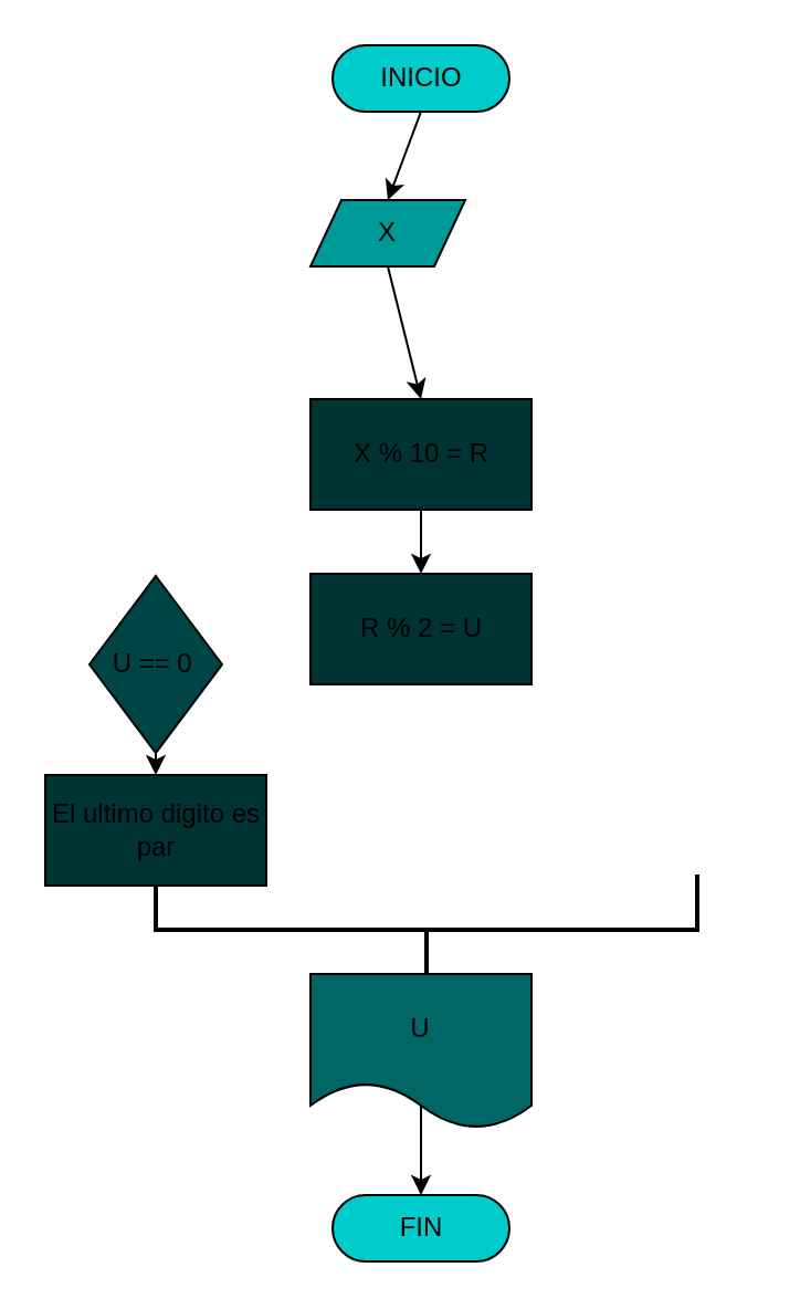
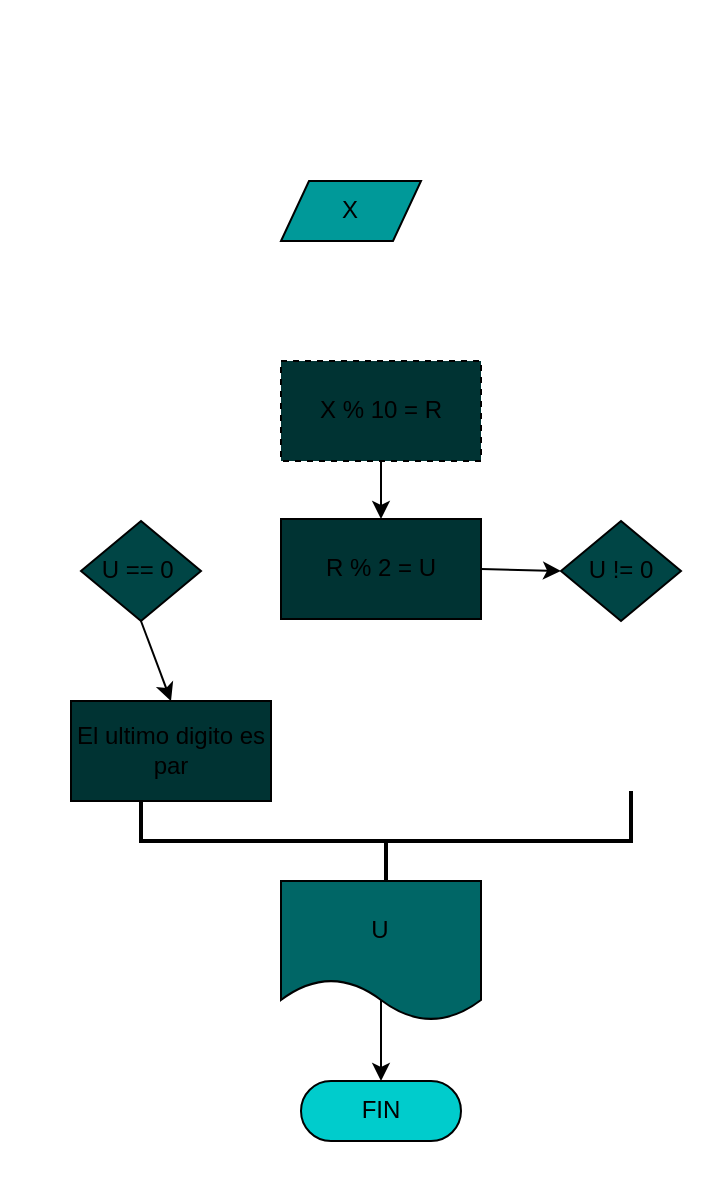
- <mxCell id="4" value="INICIO" style="html=1;dashed=0;whitespace=wrap;shape=mxgraph.dfd.start;fillColor=#00CCCC;" parent="1" vertex="1"><mxGeometry x="150" y="20" width="80" height="30" as="geometry" /></mxCell>
- <mxCell id="3" style="edgeStyle=none;html=1;exitX=0.5;exitY=0.5;exitDx=0;exitDy=15;exitPerimeter=0;entryX=0.5;entryY=0;entryDx=0;entryDy=0;" parent="1" source="4" target="6" edge="1"><mxGeometry relative="1" as="geometry" /></mxCell>
- <mxCell id="5" style="edgeStyle=none;html=1;exitX=0.5;exitY=1;exitDx=0;exitDy=0;entryX=0.5;entryY=0;entryDx=0;entryDy=0;" parent="1" source="6" target="8" edge="1"><mxGeometry relative="1" as="geometry" /></mxCell>
- <mxCell id="8" value="X % 10 = R" style="html=1;dashed=0;whitespace=wrap;fillColor=#003333;" parent="1" vertex="1"><mxGeometry x="140" y="180" width="100" height="50" as="geometry" /></mxCell>
+ <mxCell id="8" value="X % 10 = R" style="html=1;dashed=1;whitespace=wrap;fillColor=#003333;" parent="1" vertex="1"><mxGeometry x="140" y="180" width="100" height="50" as="geometry" /></mxCell>
+ <mxCell id="12" style="edgeStyle=none;html=1;exitX=1;exitY=0.5;exitDx=0;exitDy=0;entryX=0;entryY=0.5;entryDx=0;entryDy=0;" parent="1" source="13" target="11" edge="1"><mxGeometry relative="1" as="geometry" /></mxCell>
+ <mxCell id="11" value="U != 0" style="shape=rhombus;html=1;dashed=0;whitespace=wrap;perimeter=rhombusPerimeter;fillColor=#004545;" parent="1" vertex="1"><mxGeometry x="280" y="260" width="60" height="50" as="geometry" /></mxCell>
- <mxCell id="10" value="U == 0&amp;nbsp;" style="shape=rhombus;html=1;dashed=0;whitespace=wrap;perimeter=rhombusPerimeter;fillColor=#004545;" parent="1" vertex="1"><mxGeometry x="40" y="260" width="60" height="80" as="geometry" /></mxCell>
+ <mxCell id="10" value="U == 0&amp;nbsp;" style="shape=rhombus;html=1;dashed=0;whitespace=wrap;perimeter=rhombusPerimeter;fillColor=#004545;" parent="1" vertex="1"><mxGeometry x="40" y="260" width="60" height="50" as="geometry" /></mxCell>
- <mxCell id="14" value="El ultimo digito es&lt;br&gt;par" style="html=1;dashed=0;whitespace=wrap;fillColor=#003333;" parent="1" vertex="1"><mxGeometry x="20" y="350" width="100" height="50" as="geometry" /></mxCell>
+ <mxCell id="14" value="El ultimo digito es&lt;br&gt;par" style="html=1;dashed=0;whitespace=wrap;fillColor=#003333;" parent="1" vertex="1"><mxGeometry x="35" y="350" width="100" height="50" as="geometry" /></mxCell>
